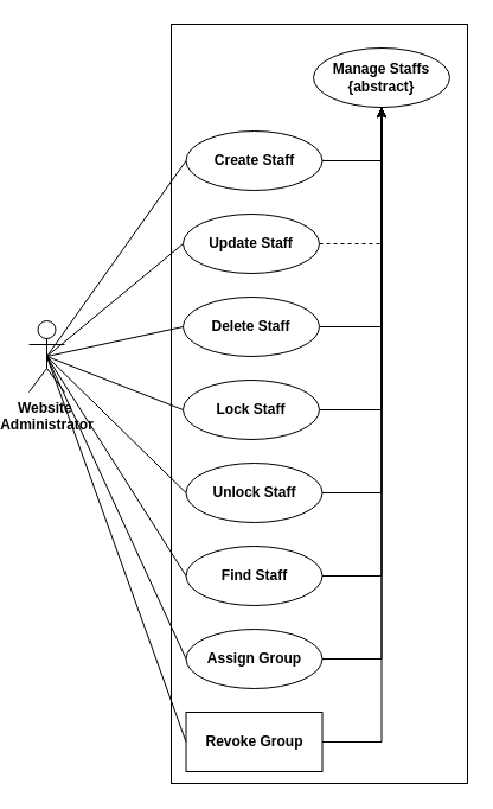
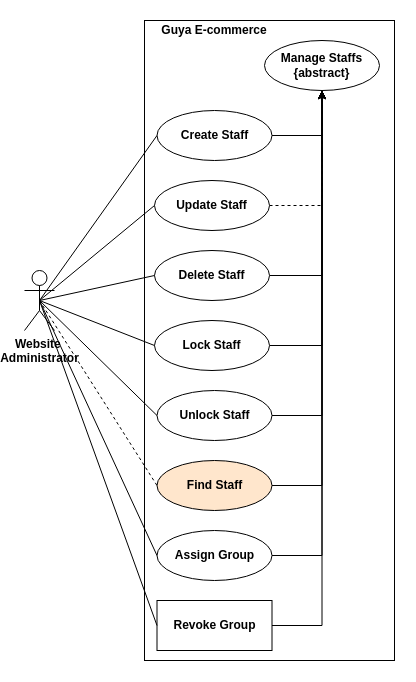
+ <mxCell id="4" value="Guya E-commerce" style="text;html=1;strokeColor=none;fillColor=none;align=center;verticalAlign=middle;whiteSpace=wrap;rounded=0;fontStyle=1" vertex="1" parent="1"><mxGeometry x="150" y="20" width="120" height="20" as="geometry" /></mxCell>
- <mxCell id="27" style="edgeStyle=none;orthogonalLoop=1;jettySize=auto;html=1;exitX=0.5;exitY=0.5;exitDx=0;exitDy=0;exitPerimeter=0;entryX=0;entryY=0.5;entryDx=0;entryDy=0;endArrow=none;" edge="1" parent="1" source="2" target="17"><mxGeometry relative="1" as="geometry" /></mxCell>
+ <mxCell id="27" style="edgeStyle=none;orthogonalLoop=1;jettySize=auto;html=1;exitX=0.5;exitY=0.5;exitDx=0;exitDy=0;exitPerimeter=0;entryX=0;entryY=0.5;entryDx=0;entryDy=0;endArrow=none;dashed=1;" edge="1" parent="1" source="2" target="17"><mxGeometry relative="1" as="geometry" /></mxCell>
- <mxCell id="17" value="Find Staff" style="ellipse;whiteSpace=wrap;html=1;fontStyle=1;align=center;horizontal=1;labelBackgroundColor=none;labelBorderColor=none;shadow=0;" vertex="1" parent="1"><mxGeometry x="152.5" y="460" width="115" height="50" as="geometry" /></mxCell>
+ <mxCell id="17" value="Find Staff" style="ellipse;whiteSpace=wrap;html=1;fontStyle=1;align=center;horizontal=1;labelBackgroundColor=none;labelBorderColor=none;shadow=0;fillColor=#ffe6cc;" vertex="1" parent="1"><mxGeometry x="152.5" y="460" width="115" height="50" as="geometry" /></mxCell>
